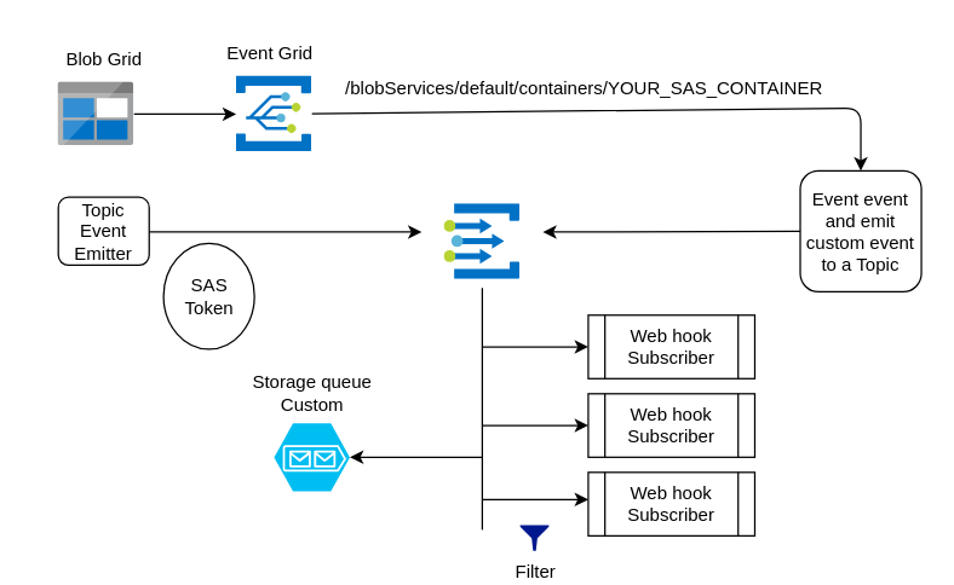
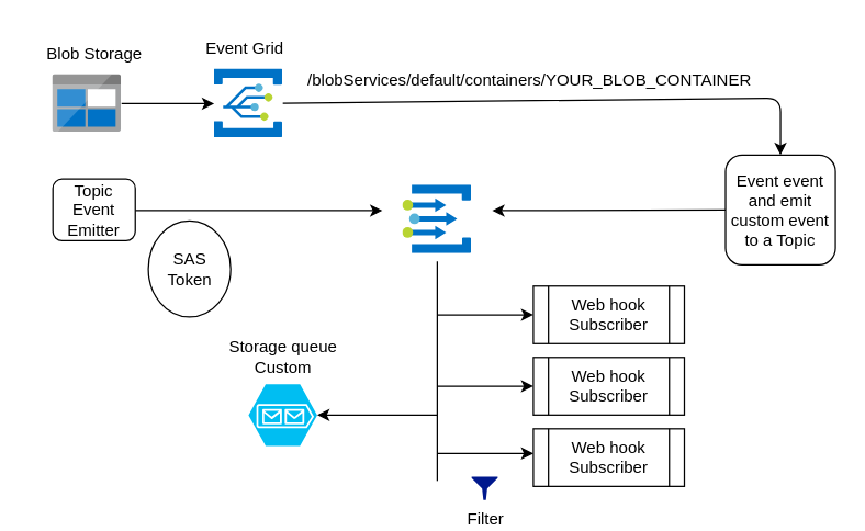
- <mxCell id="6" value="&lt;font style=&quot;font-size: 12px&quot;&gt;Blob Grid&lt;/font&gt;" style="text;html=1;strokeColor=none;fillColor=none;align=center;verticalAlign=middle;whiteSpace=wrap;rounded=0;" parent="1" vertex="1"><mxGeometry x="20.5" y="24" width="95" height="30" as="geometry" /></mxCell>
+ <mxCell id="6" value="&lt;font style=&quot;font-size: 12px&quot;&gt;Blob Storage&lt;/font&gt;" style="text;html=1;strokeColor=none;fillColor=none;align=center;verticalAlign=middle;whiteSpace=wrap;rounded=0;" parent="1" vertex="1"><mxGeometry x="20.5" y="24" width="95" height="30" as="geometry" /></mxCell>
- <mxCell id="5" value="/blobServices/default/containers/YOUR_SAS_CONTAINER" style="text;html=1;strokeColor=none;fillColor=none;align=center;verticalAlign=middle;whiteSpace=wrap;rounded=0;" parent="1" vertex="1"><mxGeometry x="203" y="41" width="365" height="34" as="geometry" /></mxCell>
+ <mxCell id="5" value="/blobServices/default/containers/YOUR_BLOB_CONTAINER" style="text;html=1;strokeColor=none;fillColor=none;align=center;verticalAlign=middle;whiteSpace=wrap;rounded=0;" parent="1" vertex="1"><mxGeometry x="203" y="41" width="365" height="34" as="geometry" /></mxCell>
